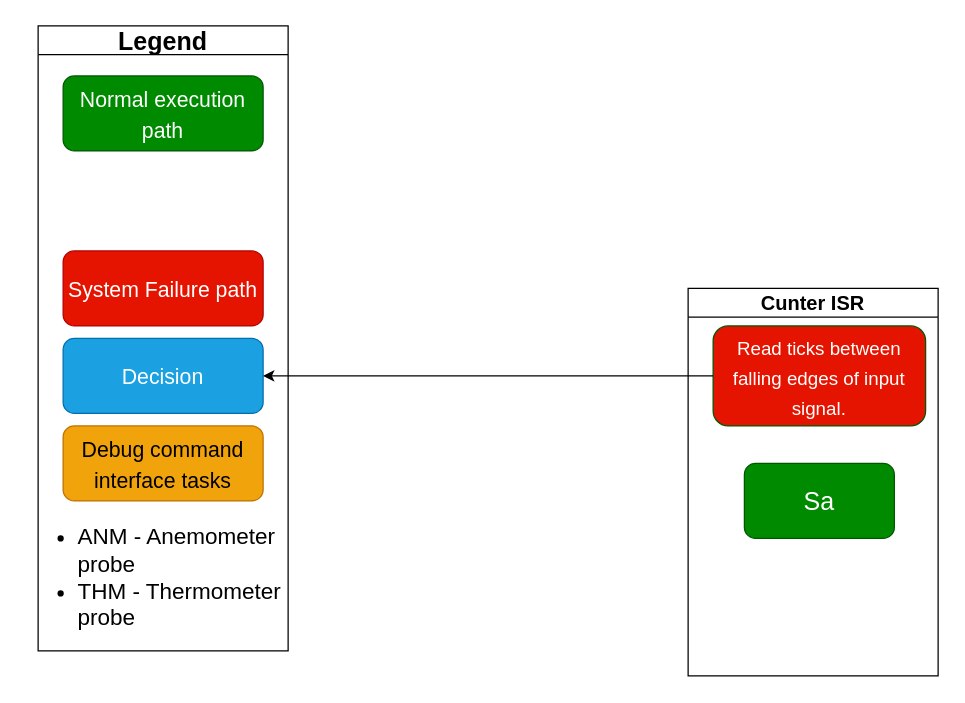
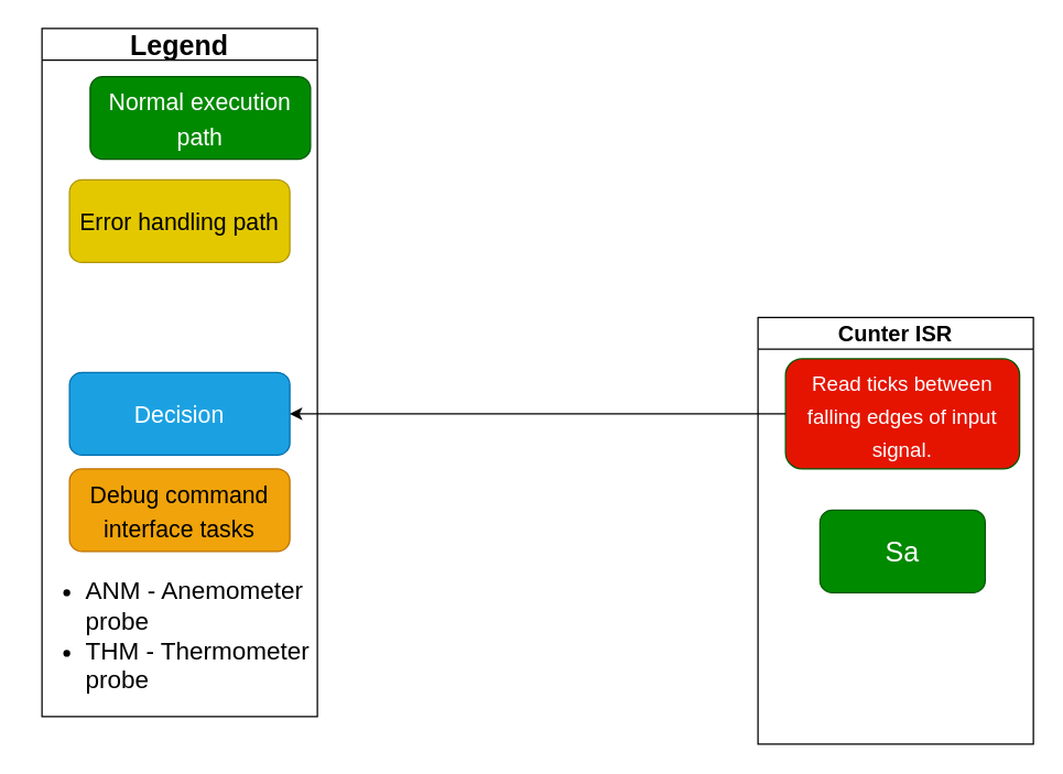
- <mxCell id="3" value="&lt;font style=&quot;font-size: 17px;&quot;&gt;Normal execution path&lt;/font&gt;" style="rounded=1;whiteSpace=wrap;html=1;fontSize=20;fillColor=#008a00;fontColor=#ffffff;strokeColor=#005700;" parent="2" vertex="1"><mxGeometry x="20" y="40" width="160" height="60" as="geometry" /></mxCell>
+ <mxCell id="3" value="&lt;font style=&quot;font-size: 17px;&quot;&gt;Normal execution path&lt;/font&gt;" style="rounded=1;whiteSpace=wrap;html=1;fontSize=20;fillColor=#008a00;fontColor=#ffffff;strokeColor=#005700;" parent="2" vertex="1"><mxGeometry x="35" y="35" width="160" height="60" as="geometry" /></mxCell>
+ <mxCell id="4" value="&lt;font style=&quot;font-size: 17px;&quot;&gt;Error handling path&lt;/font&gt;" style="rounded=1;whiteSpace=wrap;html=1;fontSize=20;fillColor=#e3c800;fontColor=#000000;strokeColor=#B09500;" parent="2" vertex="1"><mxGeometry x="20" y="110" width="160" height="60" as="geometry" /></mxCell>
- <mxCell id="5" value="&lt;font style=&quot;font-size: 17px;&quot;&gt;System Failure path&lt;/font&gt;" style="rounded=1;whiteSpace=wrap;html=1;fontSize=20;fillColor=#e51400;fontColor=#ffffff;strokeColor=#B20000;" parent="2" vertex="1"><mxGeometry x="20" y="180" width="160" height="60" as="geometry" /></mxCell>
